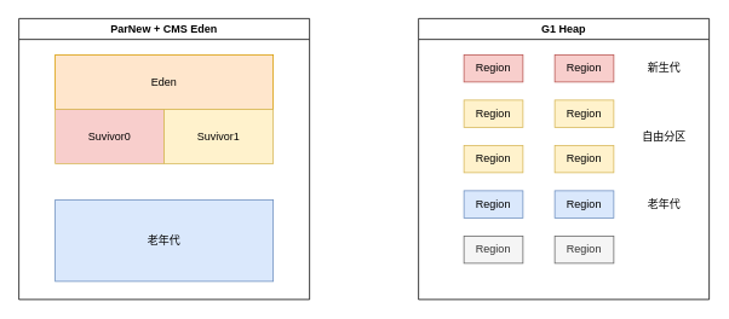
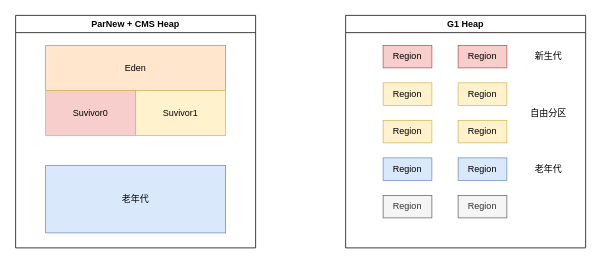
- <mxCell id="2" value="ParNew + CMS Eden" style="swimlane;" parent="1" vertex="1"><mxGeometry x="20" y="20" width="320" height="310" as="geometry"><mxRectangle x="30" y="260" width="60" height="23" as="alternateBounds" /></mxGeometry></mxCell>
+ <mxCell id="2" value="ParNew + CMS Heap" style="swimlane;" parent="1" vertex="1"><mxGeometry x="20" y="20" width="320" height="310" as="geometry"><mxRectangle x="30" y="260" width="60" height="23" as="alternateBounds" /></mxGeometry></mxCell>
